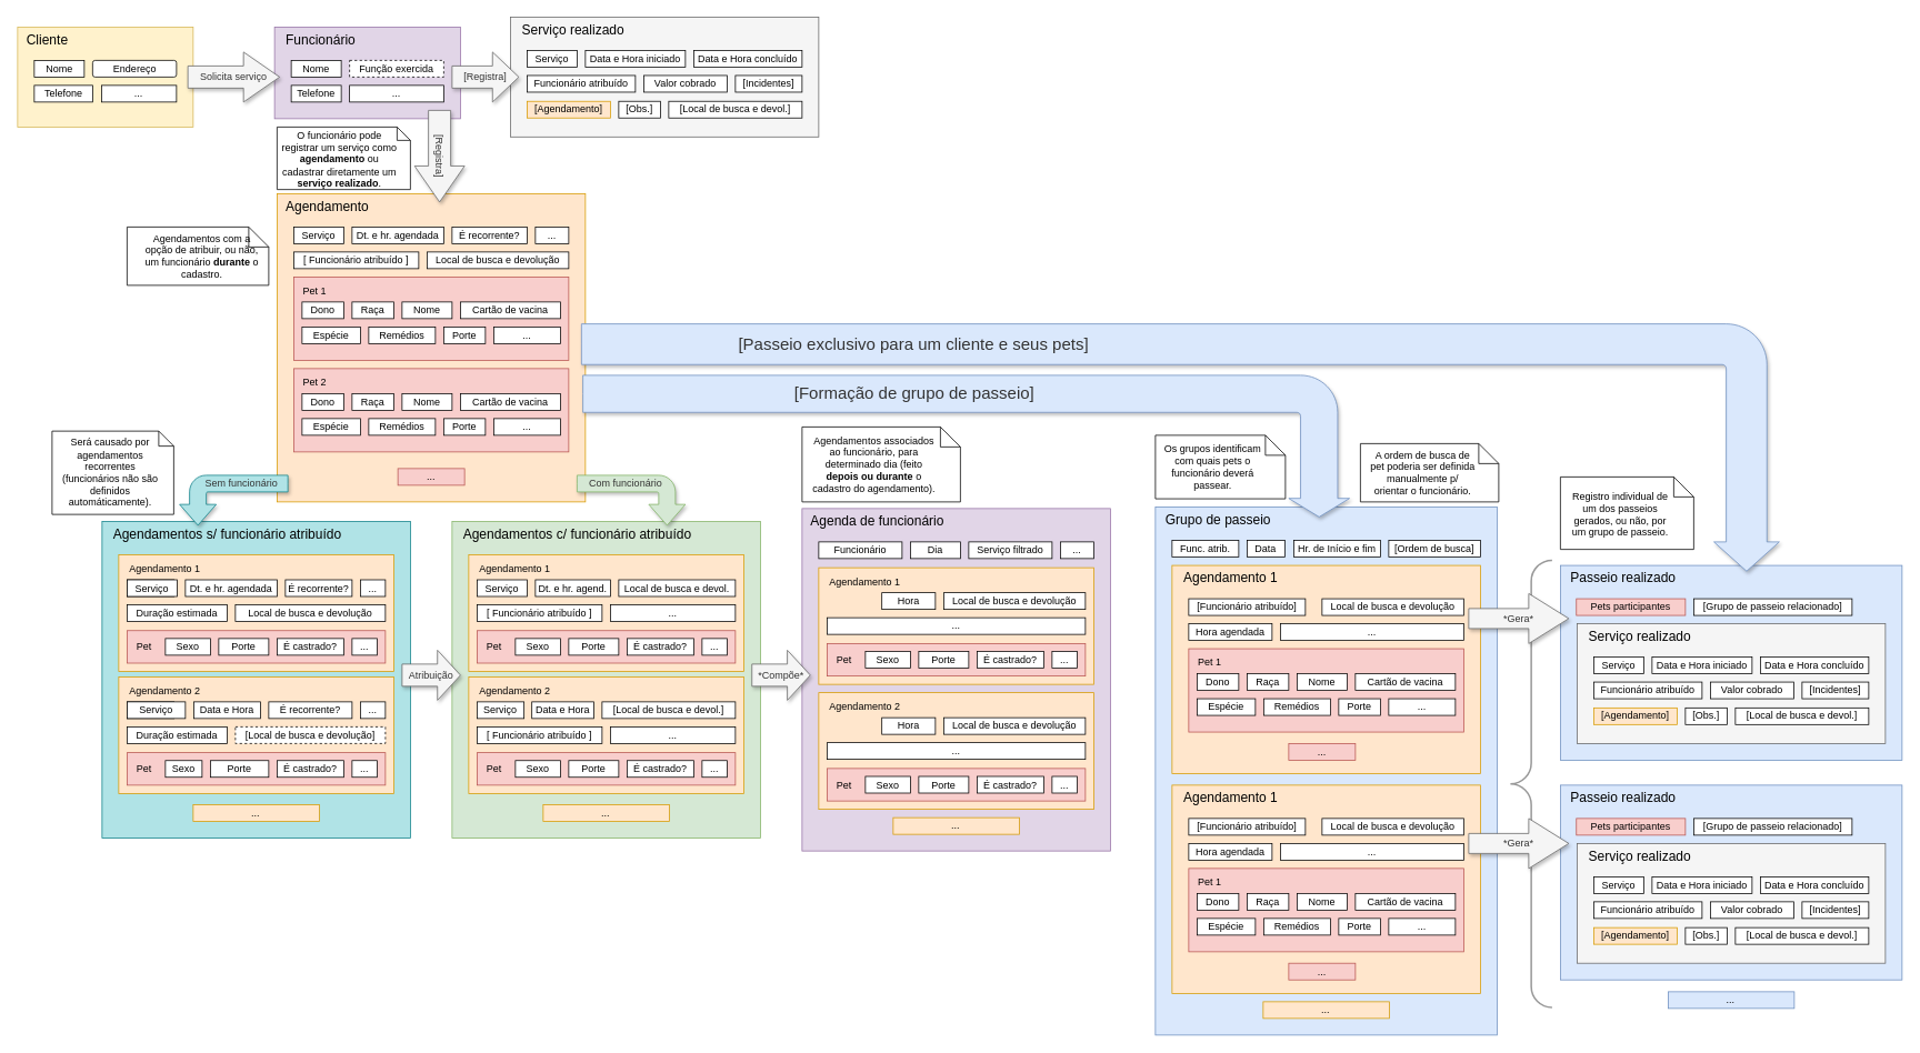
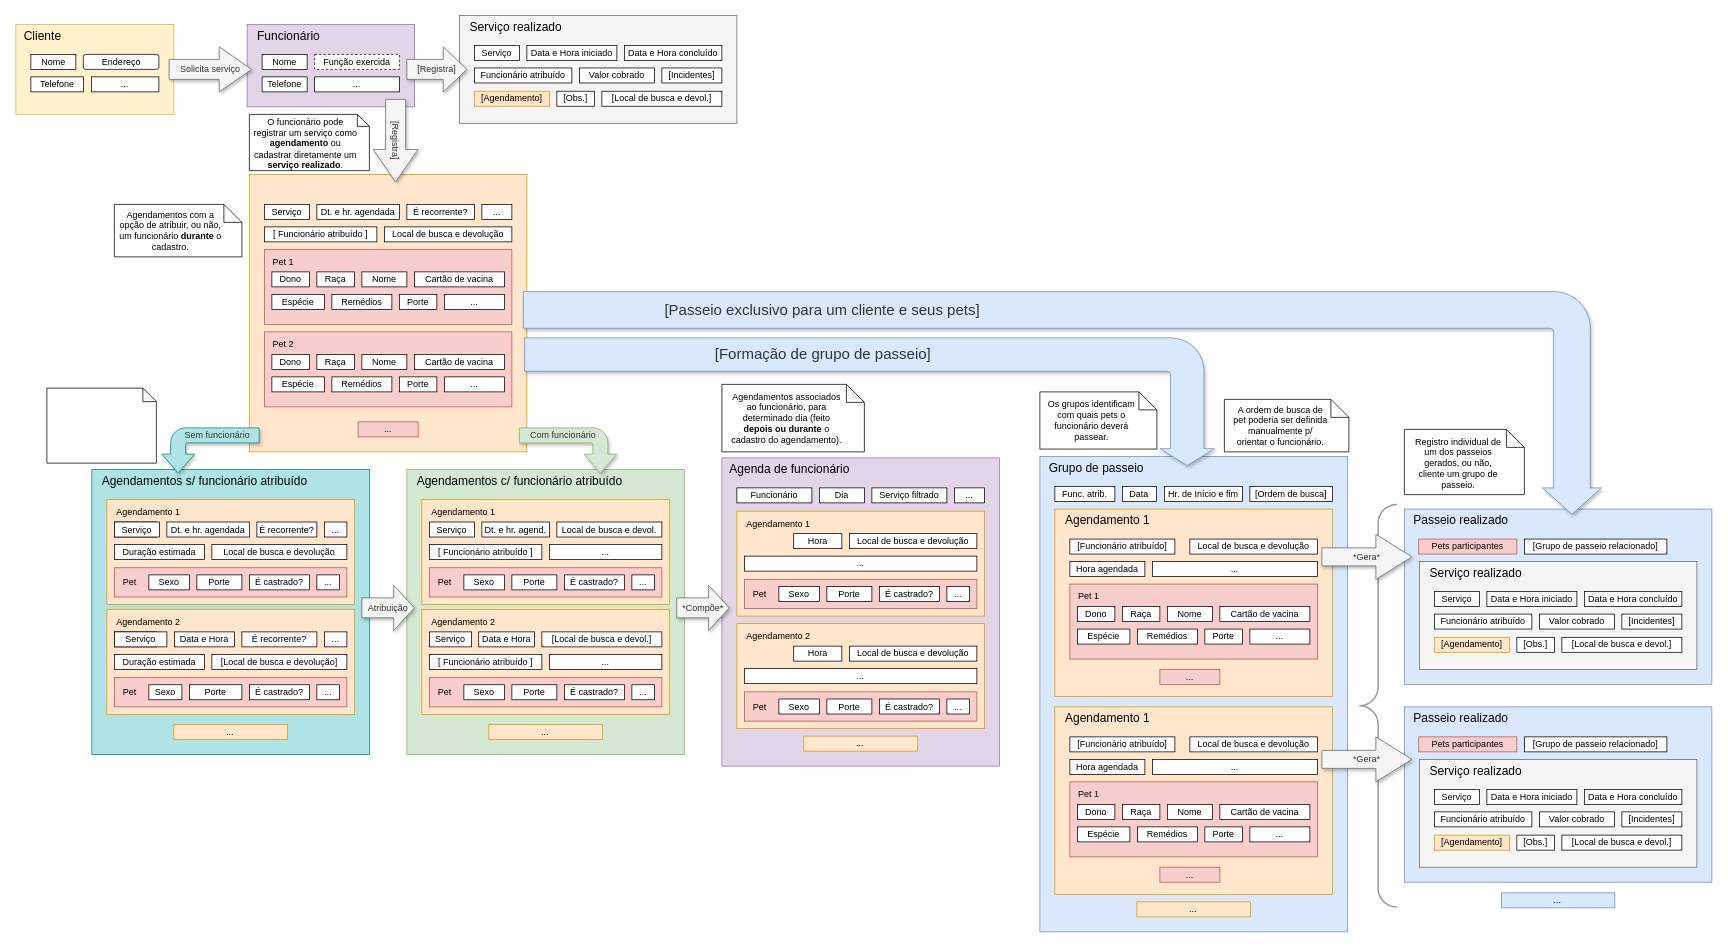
- <mxCell id="3" value="Agendamento" style="text;html=1;align=center;verticalAlign=middle;resizable=0;points=[];autosize=1;strokeColor=none;fillColor=none;fontSize=16;" parent="2" vertex="1"><mxGeometry width="120" height="30" as="geometry" /></mxCell>
- <mxCell id="178" value="Agendamentos com a opção de atribuir, ou não, um funcionário &lt;b&gt;durante&lt;/b&gt; o cadastro." style="text;html=1;align=center;verticalAlign=middle;whiteSpace=wrap;rounded=0;" parent="1" vertex="1"><mxGeometry x="167" y="278.25" width="150" height="57.5" as="geometry" /></mxCell>
+ <mxCell id="178" value="Agendamentos com a opção de atribuir, ou não, um funcionário &lt;b&gt;durante&lt;/b&gt; o cadastro." style="text;html=1;align=center;verticalAlign=middle;whiteSpace=wrap;rounded=0;" parent="1" vertex="1"><mxGeometry x="152" y="278.25" width="150" height="57.5" as="geometry" /></mxCell>
- <mxCell id="176" value="Será causado por agendamentos recorrentes (funcionários não são definidos automáticamente)." style="text;html=1;align=center;verticalAlign=middle;whiteSpace=wrap;rounded=0;" parent="1" vertex="1"><mxGeometry x="72" y="522" width="120" height="90" as="geometry" /></mxCell>
- <mxCell id="256" value="Registro individual de um dos passeios gerados, ou não, por um grupo de passeio." style="text;html=1;align=center;verticalAlign=middle;whiteSpace=wrap;rounded=0;" parent="251" vertex="1"><mxGeometry x="1196" y="146.79" width="124" height="90" as="geometry" /></mxCell>
+ <mxCell id="256" value="Registro individual de um dos passeios gerados, ou não, cliente um grupo de passeio." style="text;html=1;align=center;verticalAlign=middle;whiteSpace=wrap;rounded=0;" parent="251" vertex="1"><mxGeometry x="1196" y="146.79" width="124" height="90" as="geometry" /></mxCell>
- <mxCell id="194" value="[Local de busca e devolução]" style="rounded=0;whiteSpace=wrap;html=1;dashed=1;" parent="179" vertex="1"><mxGeometry x="140" y="60" width="180" height="20" as="geometry" /></mxCell>
+ <mxCell id="194" value="[Local de busca e devolução]" style="rounded=0;whiteSpace=wrap;html=1;" parent="179" vertex="1"><mxGeometry x="140" y="60" width="180" height="20" as="geometry" /></mxCell>
